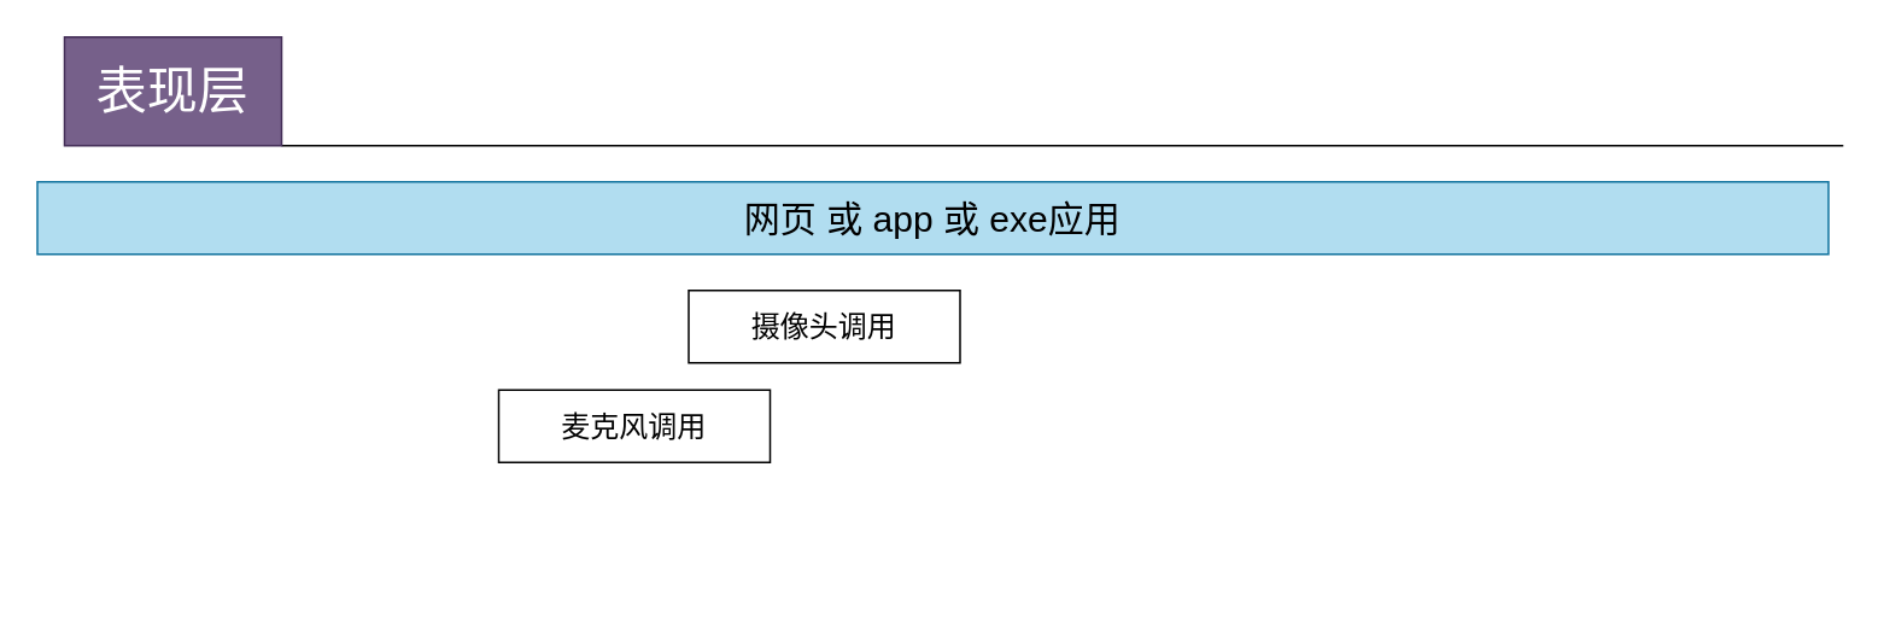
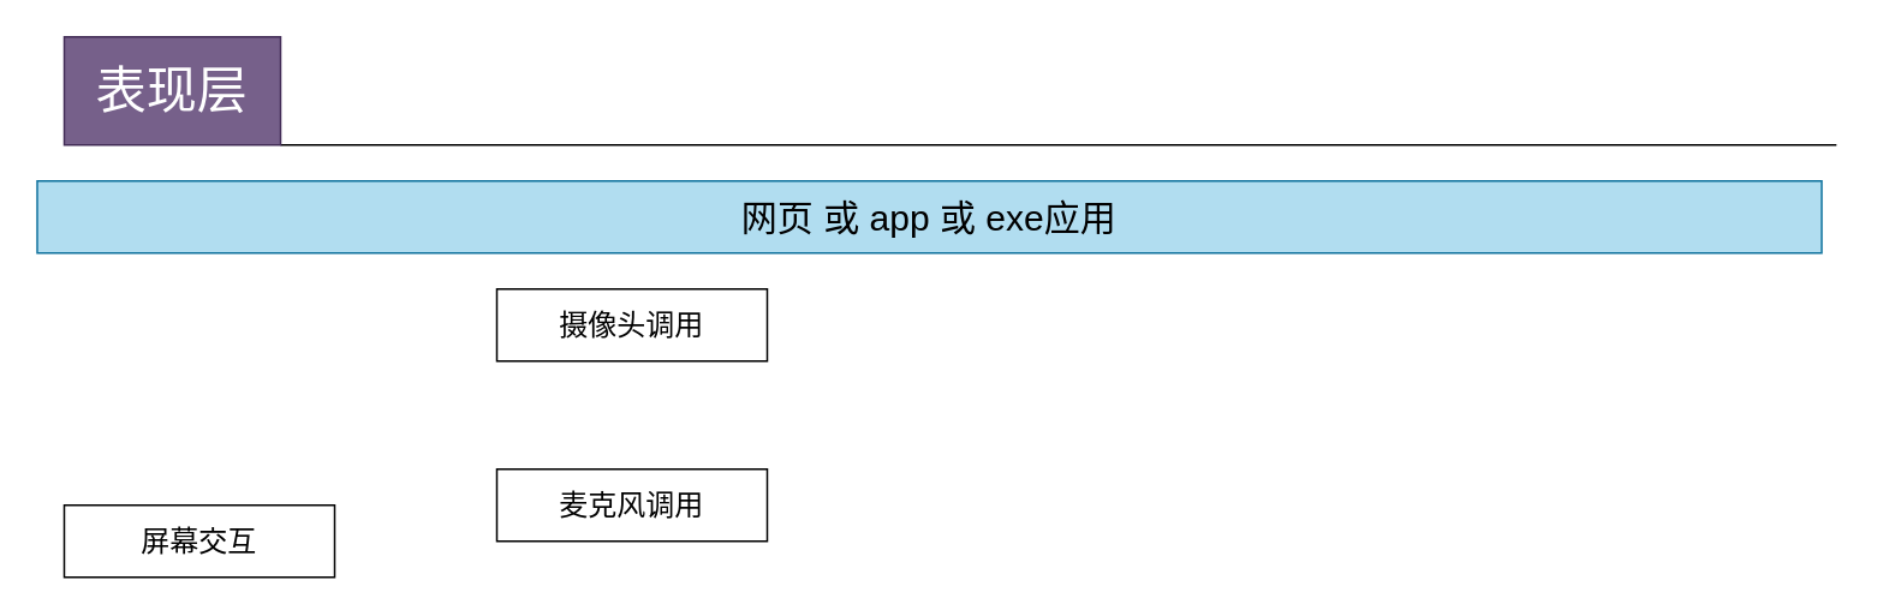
- <mxCell id="6" value="&lt;font style=&quot;font-size: 16px;&quot;&gt;摄像头调用&lt;/font&gt;" style="rounded=0;whiteSpace=wrap;html=1;" vertex="1" parent="1"><mxGeometry x="380" y="160" width="150" height="40" as="geometry" /></mxCell>
+ <mxCell id="6" value="&lt;font style=&quot;font-size: 16px;&quot;&gt;摄像头调用&lt;/font&gt;" style="rounded=0;whiteSpace=wrap;html=1;" vertex="1" parent="1"><mxGeometry x="275" y="160" width="150" height="40" as="geometry" /></mxCell>
- <mxCell id="7" value="&lt;font style=&quot;font-size: 16px;&quot;&gt;麦克风调用&lt;/font&gt;" style="rounded=0;whiteSpace=wrap;html=1;" vertex="1" parent="1"><mxGeometry x="275" y="215" width="150" height="40" as="geometry" /></mxCell>
+ <mxCell id="7" value="&lt;font style=&quot;font-size: 16px;&quot;&gt;麦克风调用&lt;/font&gt;" style="rounded=0;whiteSpace=wrap;html=1;" vertex="1" parent="1"><mxGeometry x="275" y="260" width="150" height="40" as="geometry" /></mxCell>
+ <mxCell id="5" value="&lt;font style=&quot;font-size: 16px;&quot;&gt;屏幕交互&lt;/font&gt;" style="rounded=0;whiteSpace=wrap;html=1;" vertex="1" parent="1"><mxGeometry x="35" y="280" width="150" height="40" as="geometry" /></mxCell>
